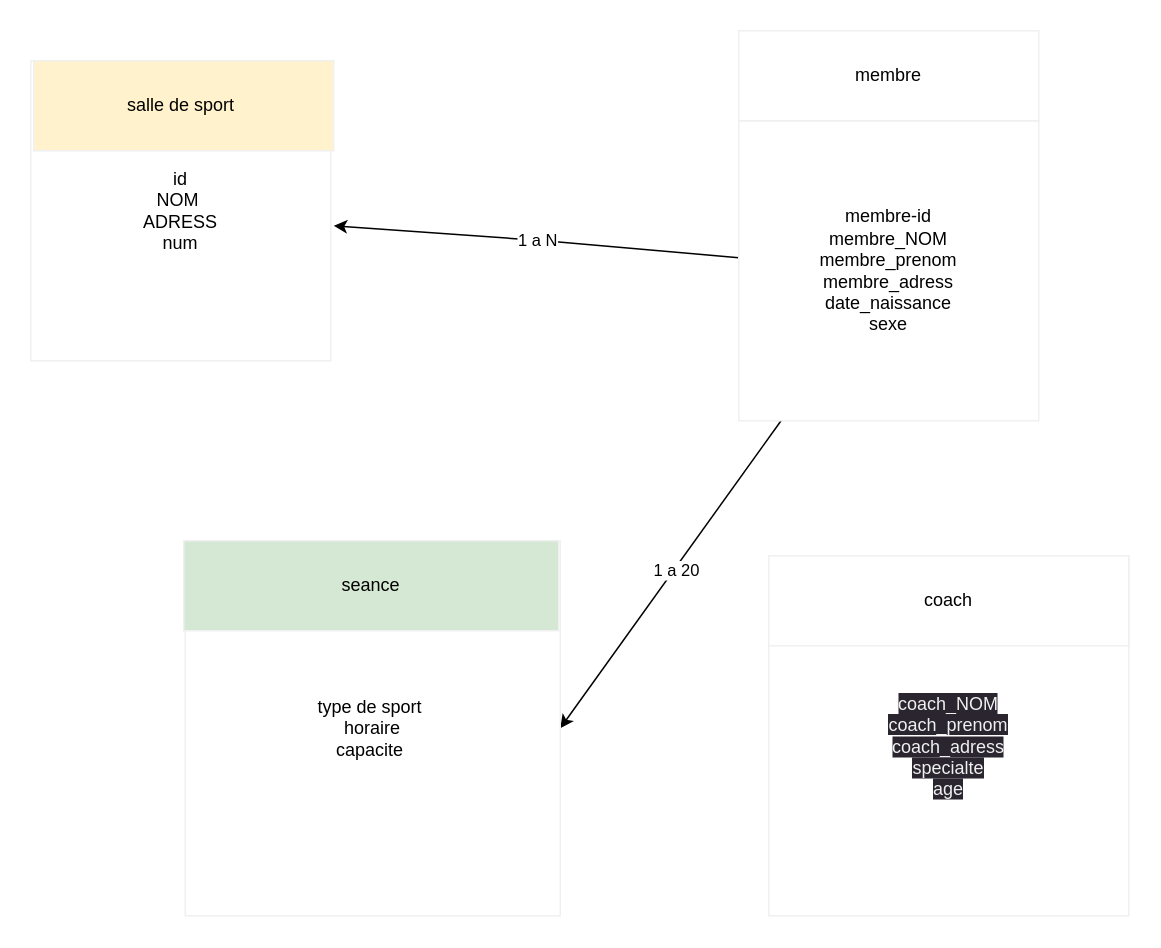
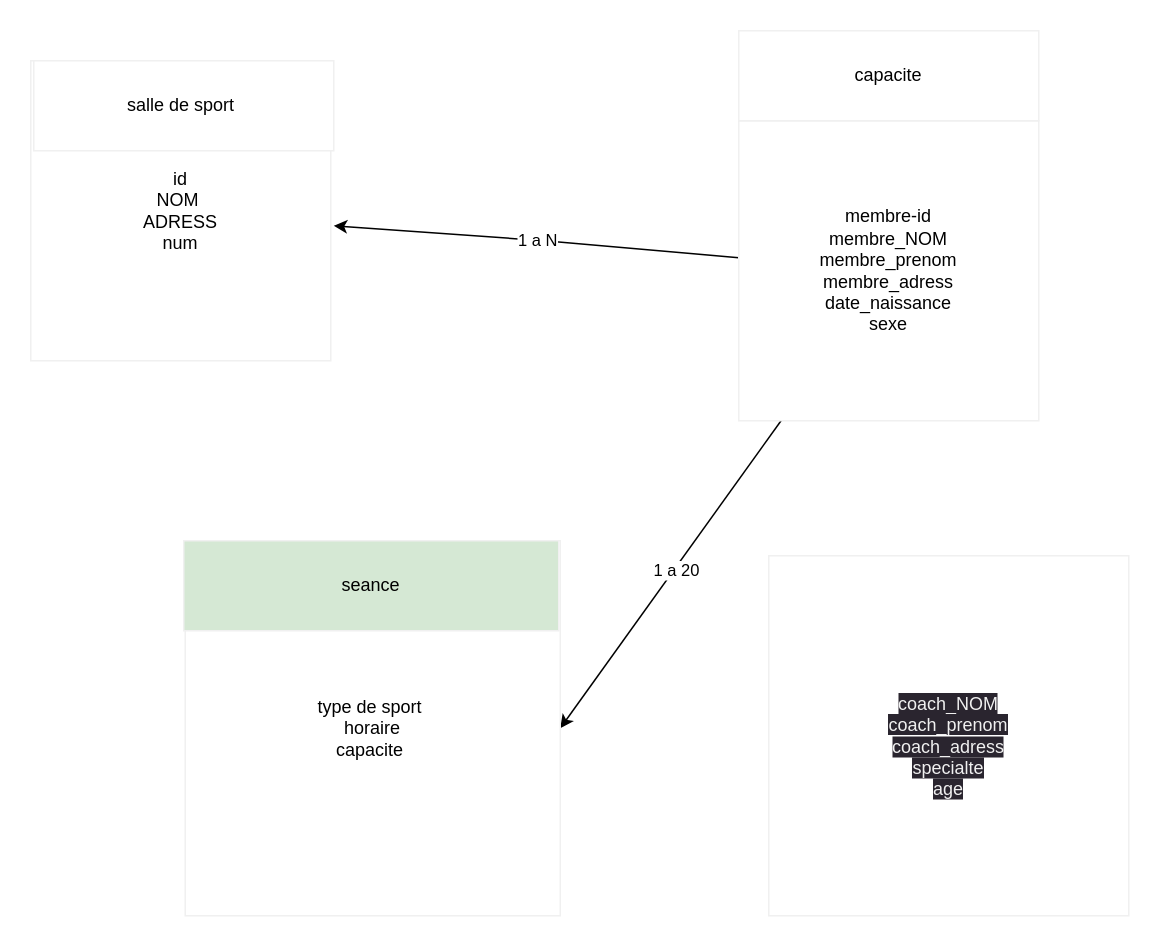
- <mxCell id="7" value="membre" style="rounded=0;whiteSpace=wrap;html=1;strokeColor=#F0F0F0;" vertex="1" parent="1"><mxGeometry x="492" y="20" width="200" height="60" as="geometry" /></mxCell>
+ <mxCell id="7" value="capacite" style="rounded=0;whiteSpace=wrap;html=1;strokeColor=#F0F0F0;" vertex="1" parent="1"><mxGeometry x="492" y="20" width="200" height="60" as="geometry" /></mxCell>
- <mxCell id="3" value="salle de sport&amp;nbsp;" style="rounded=0;whiteSpace=wrap;html=1;strokeColor=#F0F0F0;fillColor=#fff2cc;" vertex="1" parent="1"><mxGeometry x="22" y="40" width="200" height="60" as="geometry" /></mxCell>
+ <mxCell id="3" value="salle de sport&amp;nbsp;" style="rounded=0;whiteSpace=wrap;html=1;strokeColor=#F0F0F0;" vertex="1" parent="1"><mxGeometry x="22" y="40" width="200" height="60" as="geometry" /></mxCell>
- <mxCell id="11" value="coach" style="rounded=0;whiteSpace=wrap;html=1;strokeColor=#F0F0F0;" vertex="1" parent="1"><mxGeometry x="512" y="370" width="240" height="60" as="geometry" /></mxCell>
